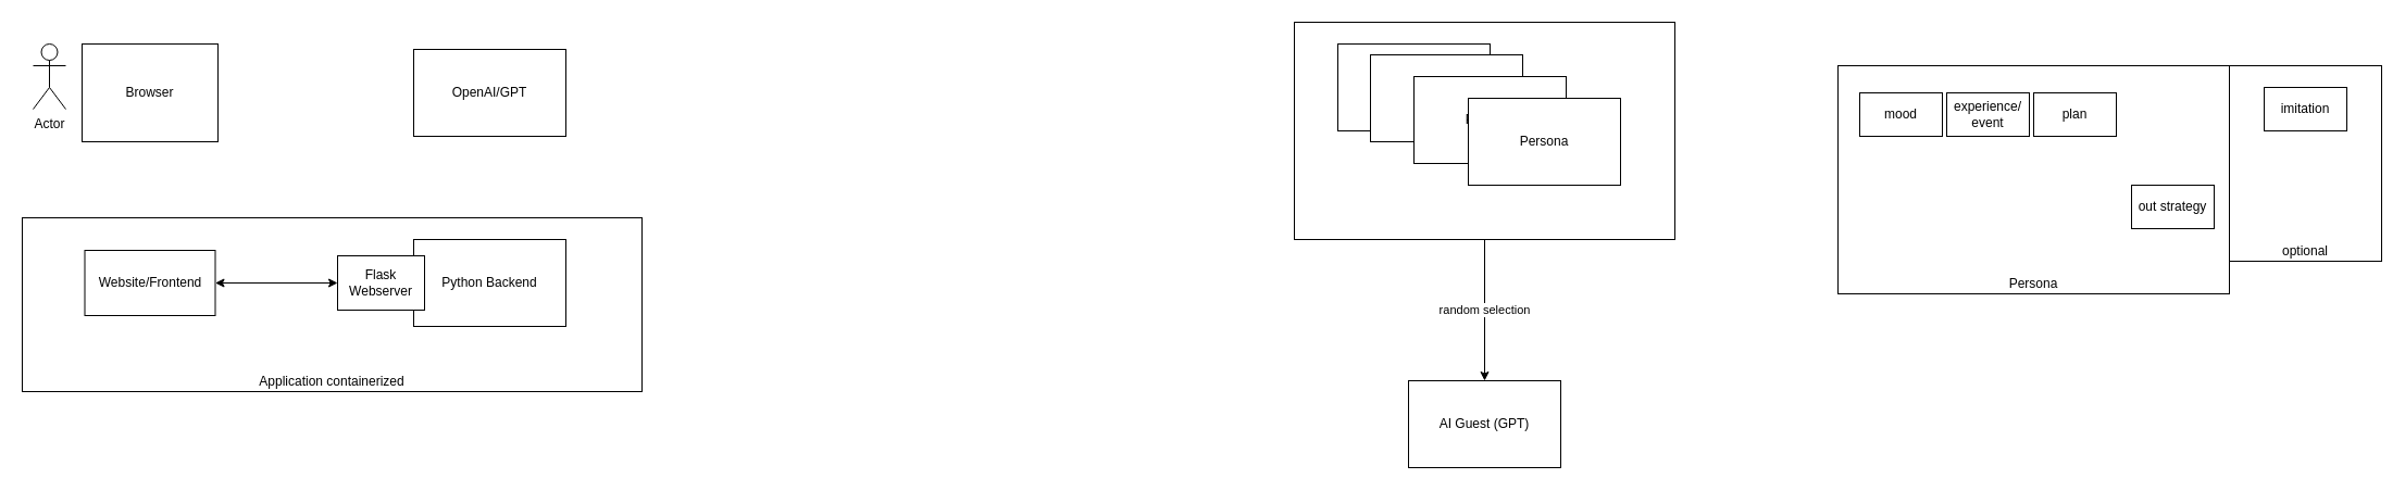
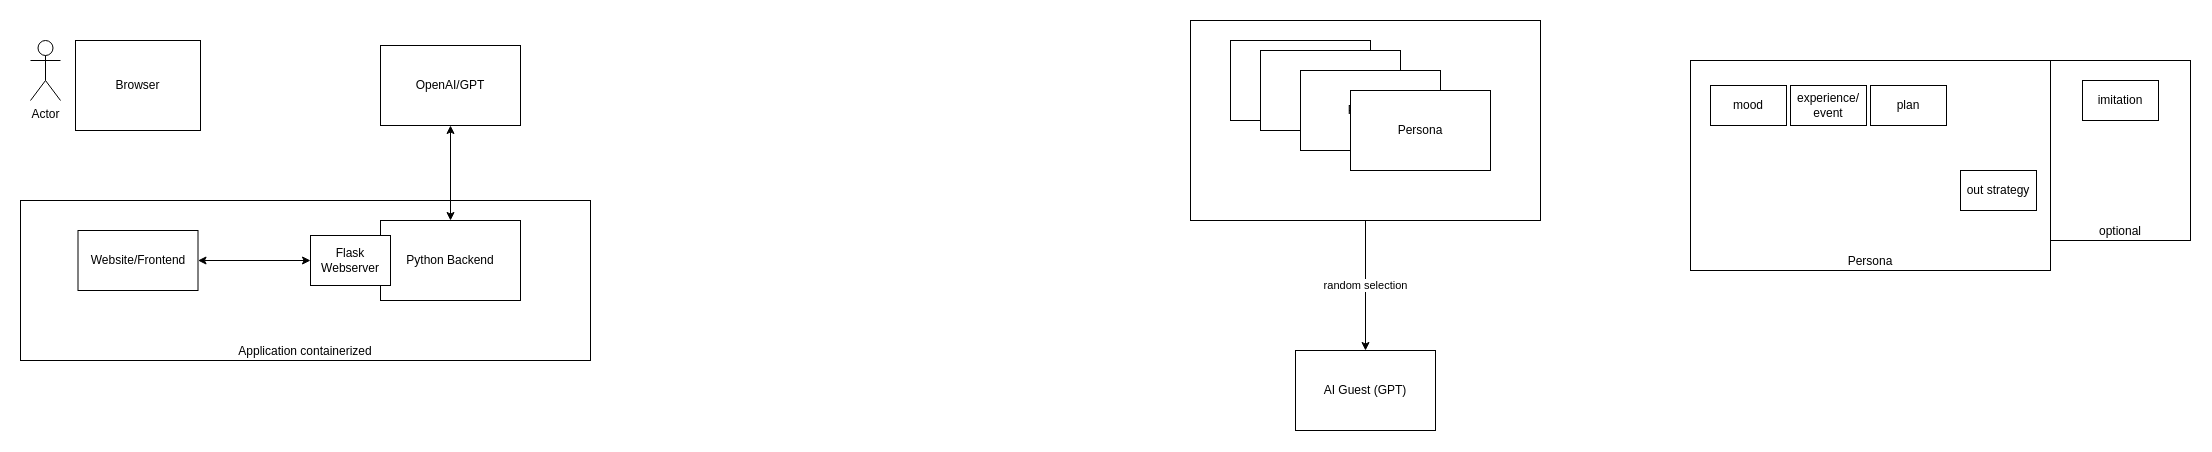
+ <mxCell id="11" style="edgeStyle=orthogonalEdgeStyle;rounded=0;orthogonalLoop=1;jettySize=auto;html=1;startArrow=classic;startFill=1;" parent="1" source="10" target="9" edge="1"><mxGeometry relative="1" as="geometry"><mxPoint x="208" y="270" as="sourcePoint" /><mxPoint x="370" y="270" as="targetPoint" /></mxGeometry></mxCell>
